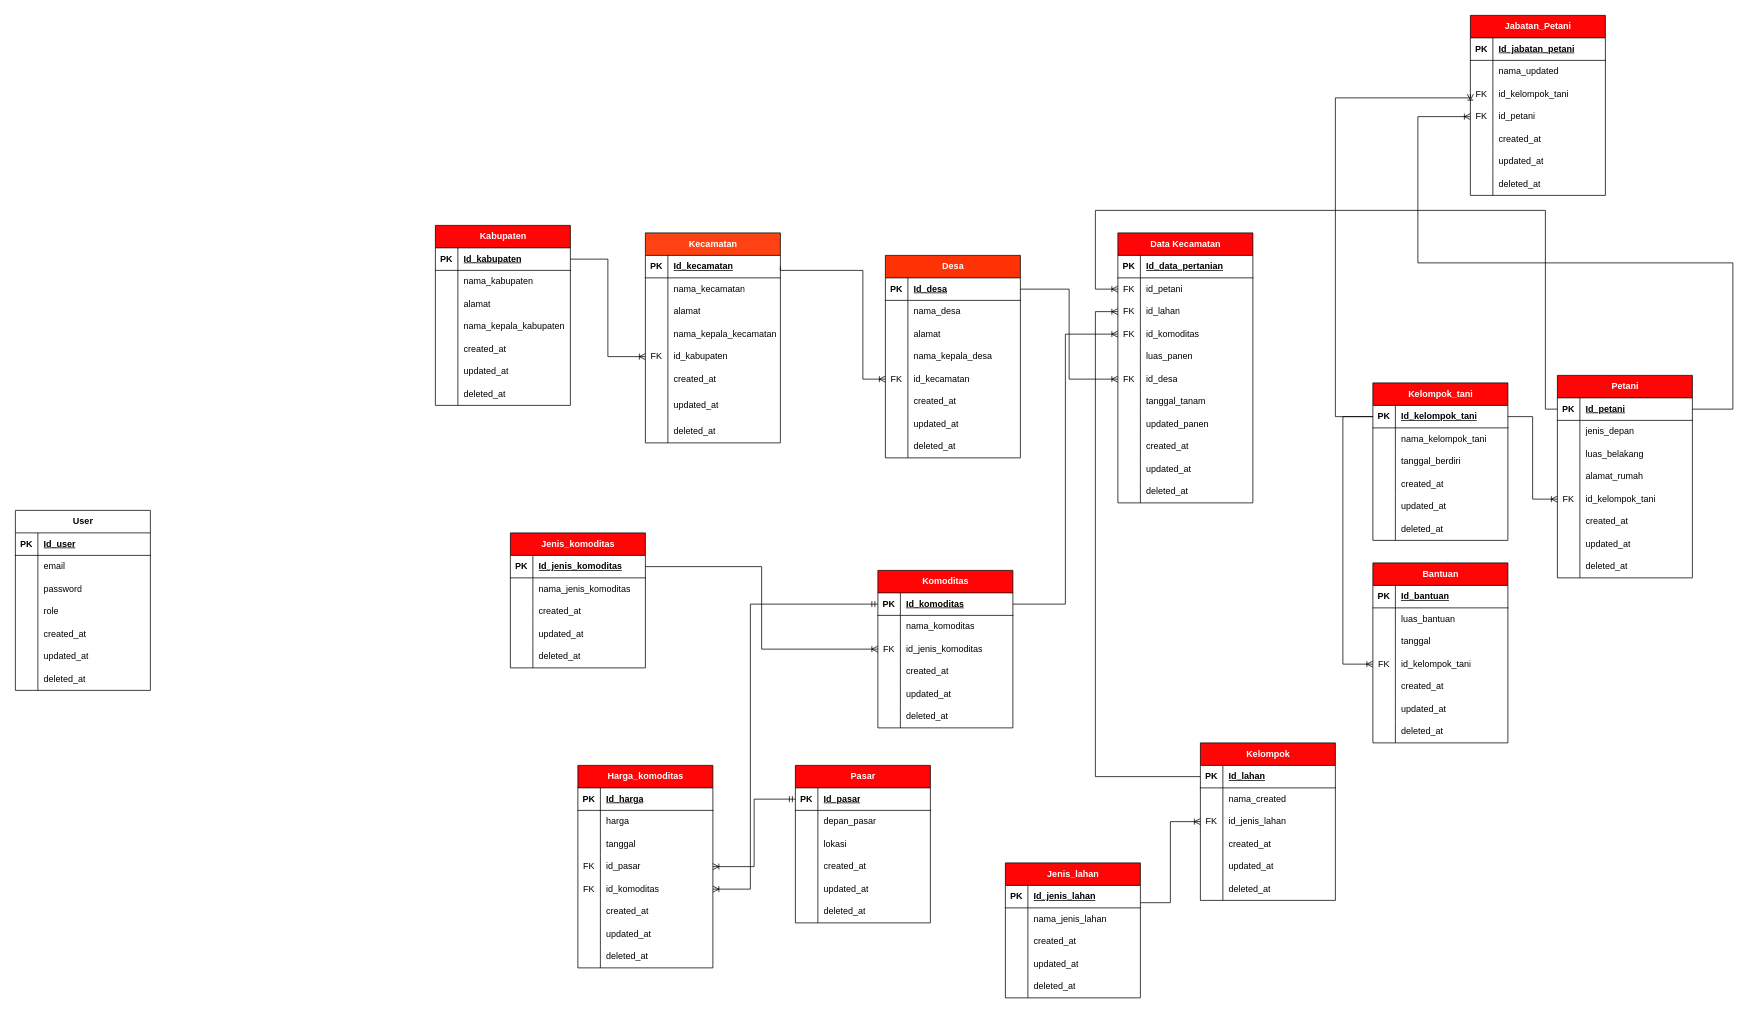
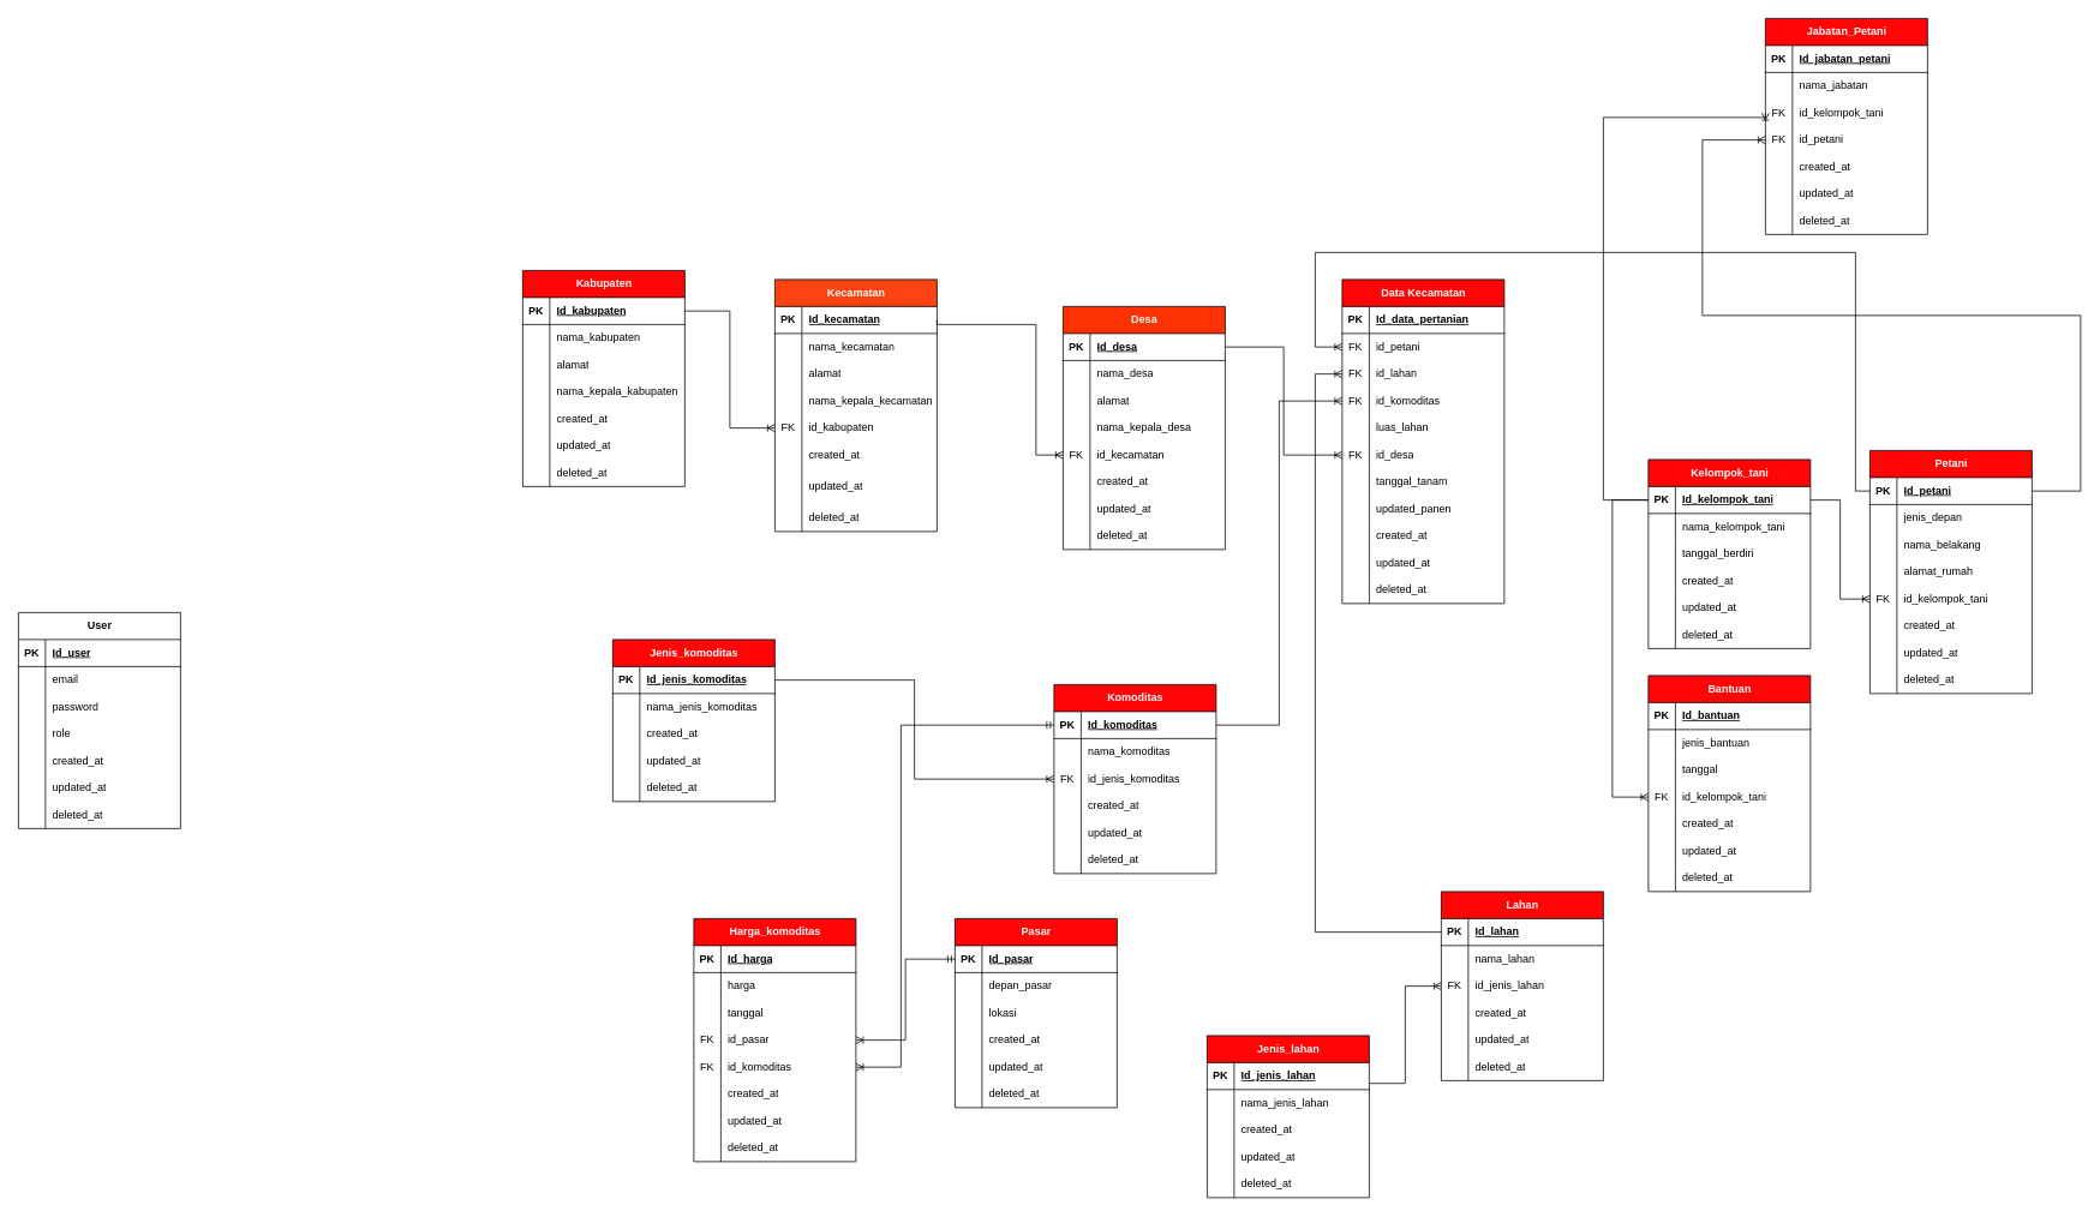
- <mxCell id="255" value="nama_updated" style="shape=partialRectangle;connectable=0;fillColor=none;top=0;left=0;bottom=0;right=0;align=left;spacingLeft=6;overflow=hidden;whiteSpace=wrap;html=1;" vertex="1" parent="253"><mxGeometry x="30" width="150" height="30" as="geometry"><mxRectangle width="150" height="30" as="alternateBounds" /></mxGeometry></mxCell>
+ <mxCell id="255" value="nama_jabatan" style="shape=partialRectangle;connectable=0;fillColor=none;top=0;left=0;bottom=0;right=0;align=left;spacingLeft=6;overflow=hidden;whiteSpace=wrap;html=1;" vertex="1" parent="253"><mxGeometry x="30" width="150" height="30" as="geometry"><mxRectangle width="150" height="30" as="alternateBounds" /></mxGeometry></mxCell>
- <mxCell id="230" value="luas_panen" style="shape=partialRectangle;connectable=0;fillColor=none;top=0;left=0;bottom=0;right=0;align=left;spacingLeft=6;overflow=hidden;whiteSpace=wrap;html=1;" vertex="1" parent="228"><mxGeometry x="30" width="150" height="30" as="geometry"><mxRectangle width="150" height="30" as="alternateBounds" /></mxGeometry></mxCell>
+ <mxCell id="230" value="luas_lahan" style="shape=partialRectangle;connectable=0;fillColor=none;top=0;left=0;bottom=0;right=0;align=left;spacingLeft=6;overflow=hidden;whiteSpace=wrap;html=1;" vertex="1" parent="228"><mxGeometry x="30" width="150" height="30" as="geometry"><mxRectangle width="150" height="30" as="alternateBounds" /></mxGeometry></mxCell>
- <mxCell id="179" value="luas_belakang" style="shape=partialRectangle;connectable=0;fillColor=none;top=0;left=0;bottom=0;right=0;align=left;spacingLeft=6;overflow=hidden;whiteSpace=wrap;html=1;" vertex="1" parent="177"><mxGeometry x="30" width="150" height="30" as="geometry"><mxRectangle width="150" height="30" as="alternateBounds" /></mxGeometry></mxCell>
+ <mxCell id="179" value="nama_belakang" style="shape=partialRectangle;connectable=0;fillColor=none;top=0;left=0;bottom=0;right=0;align=left;spacingLeft=6;overflow=hidden;whiteSpace=wrap;html=1;" vertex="1" parent="177"><mxGeometry x="30" width="150" height="30" as="geometry"><mxRectangle width="150" height="30" as="alternateBounds" /></mxGeometry></mxCell>
- <mxCell id="329" value="luas_bantuan" style="shape=partialRectangle;connectable=0;fillColor=none;top=0;left=0;bottom=0;right=0;align=left;spacingLeft=6;overflow=hidden;whiteSpace=wrap;html=1;" vertex="1" parent="327"><mxGeometry x="30" width="150" height="30" as="geometry"><mxRectangle width="150" height="30" as="alternateBounds" /></mxGeometry></mxCell>
+ <mxCell id="329" value="jenis_bantuan" style="shape=partialRectangle;connectable=0;fillColor=none;top=0;left=0;bottom=0;right=0;align=left;spacingLeft=6;overflow=hidden;whiteSpace=wrap;html=1;" vertex="1" parent="327"><mxGeometry x="30" width="150" height="30" as="geometry"><mxRectangle width="150" height="30" as="alternateBounds" /></mxGeometry></mxCell>
- <mxCell id="150" value="Kelompok" style="shape=table;startSize=30;container=1;collapsible=1;childLayout=tableLayout;fixedRows=1;rowLines=0;fontStyle=1;align=center;resizeLast=1;html=1;fillColor=light-dark(#FF0505,var(--ge-dark-color, #121212));fontColor=#ffffff;" vertex="1" parent="1"><mxGeometry x="1600" y="990" width="180" height="210" as="geometry"><mxRectangle x="1100" y="-470" width="100" height="30" as="alternateBounds" /></mxGeometry></mxCell>
+ <mxCell id="150" value="Lahan" style="shape=table;startSize=30;container=1;collapsible=1;childLayout=tableLayout;fixedRows=1;rowLines=0;fontStyle=1;align=center;resizeLast=1;html=1;fillColor=light-dark(#FF0505,var(--ge-dark-color, #121212));fontColor=#ffffff;" vertex="1" parent="1"><mxGeometry x="1600" y="990" width="180" height="210" as="geometry"><mxRectangle x="1100" y="-470" width="100" height="30" as="alternateBounds" /></mxGeometry></mxCell>
- <mxCell id="156" value="nama_created" style="shape=partialRectangle;connectable=0;fillColor=none;top=0;left=0;bottom=0;right=0;align=left;spacingLeft=6;overflow=hidden;whiteSpace=wrap;html=1;" vertex="1" parent="154"><mxGeometry x="30" width="150" height="30" as="geometry"><mxRectangle width="150" height="30" as="alternateBounds" /></mxGeometry></mxCell>
+ <mxCell id="156" value="nama_lahan" style="shape=partialRectangle;connectable=0;fillColor=none;top=0;left=0;bottom=0;right=0;align=left;spacingLeft=6;overflow=hidden;whiteSpace=wrap;html=1;" vertex="1" parent="154"><mxGeometry x="30" width="150" height="30" as="geometry"><mxRectangle width="150" height="30" as="alternateBounds" /></mxGeometry></mxCell>
